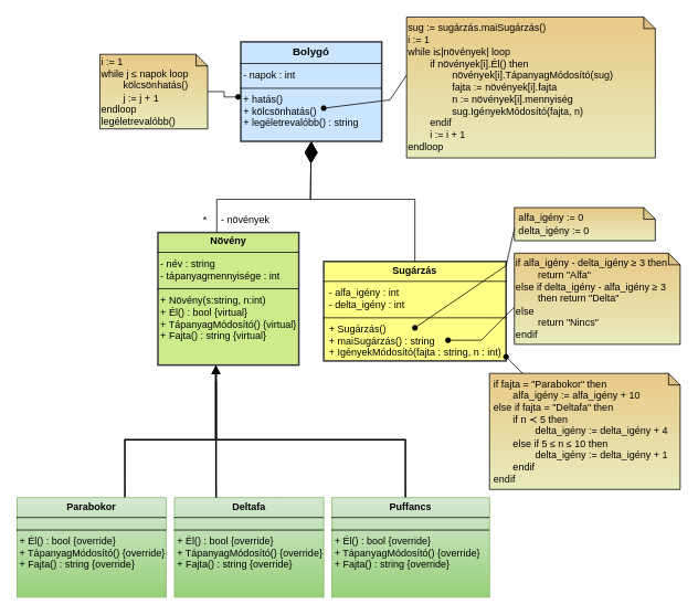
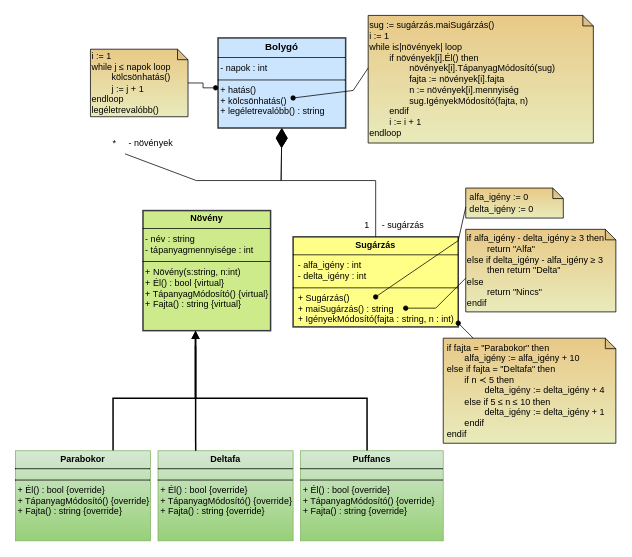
- <mxCell id="8" value="*&amp;nbsp; &amp;nbsp; &amp;nbsp;- növények" style="text;html=1;align=center;verticalAlign=middle;whiteSpace=wrap;rounded=0;" vertex="1" parent="1"><mxGeometry x="230" y="250" width="110" height="30" as="geometry" /></mxCell>
+ <mxCell id="8" value="*&amp;nbsp; &amp;nbsp; &amp;nbsp;- növények" style="text;html=1;align=center;verticalAlign=middle;whiteSpace=wrap;rounded=0;" vertex="1" parent="1"><mxGeometry x="135" y="175" width="110" height="30" as="geometry" /></mxCell>
- <mxCell id="20" value="&amp;nbsp;alfa_igény := 0&amp;nbsp;&lt;div&gt;&amp;nbsp;delta_igény := 0&lt;/div&gt;" style="shape=note;whiteSpace=wrap;html=1;backgroundOutline=1;darkOpacity=0.05;fillColor=#e8c987;strokeColor=#000000;size=14;align=left;fillStyle=auto;gradientColor=#e8ebbc;" vertex="1" parent="1"><mxGeometry x="620" y="250" width="170" height="40" as="geometry" /></mxCell>
+ <mxCell id="20" value="&amp;nbsp;alfa_igény := 0&amp;nbsp;&lt;div&gt;&amp;nbsp;delta_igény := 0&lt;/div&gt;" style="shape=note;whiteSpace=wrap;html=1;backgroundOutline=1;darkOpacity=0.05;fillColor=#e8c987;strokeColor=#000000;size=14;align=left;fillStyle=auto;gradientColor=#e8ebbc;" vertex="1" parent="1"><mxGeometry x="620" y="250" width="130" height="40" as="geometry" /></mxCell>
+ <mxCell id="7" value="1&amp;nbsp; &amp;nbsp; &amp;nbsp;- sugárzás" style="text;html=1;align=center;verticalAlign=middle;whiteSpace=wrap;rounded=0;" vertex="1" parent="1"><mxGeometry x="470" y="285" width="110" height="30" as="geometry" /></mxCell>
